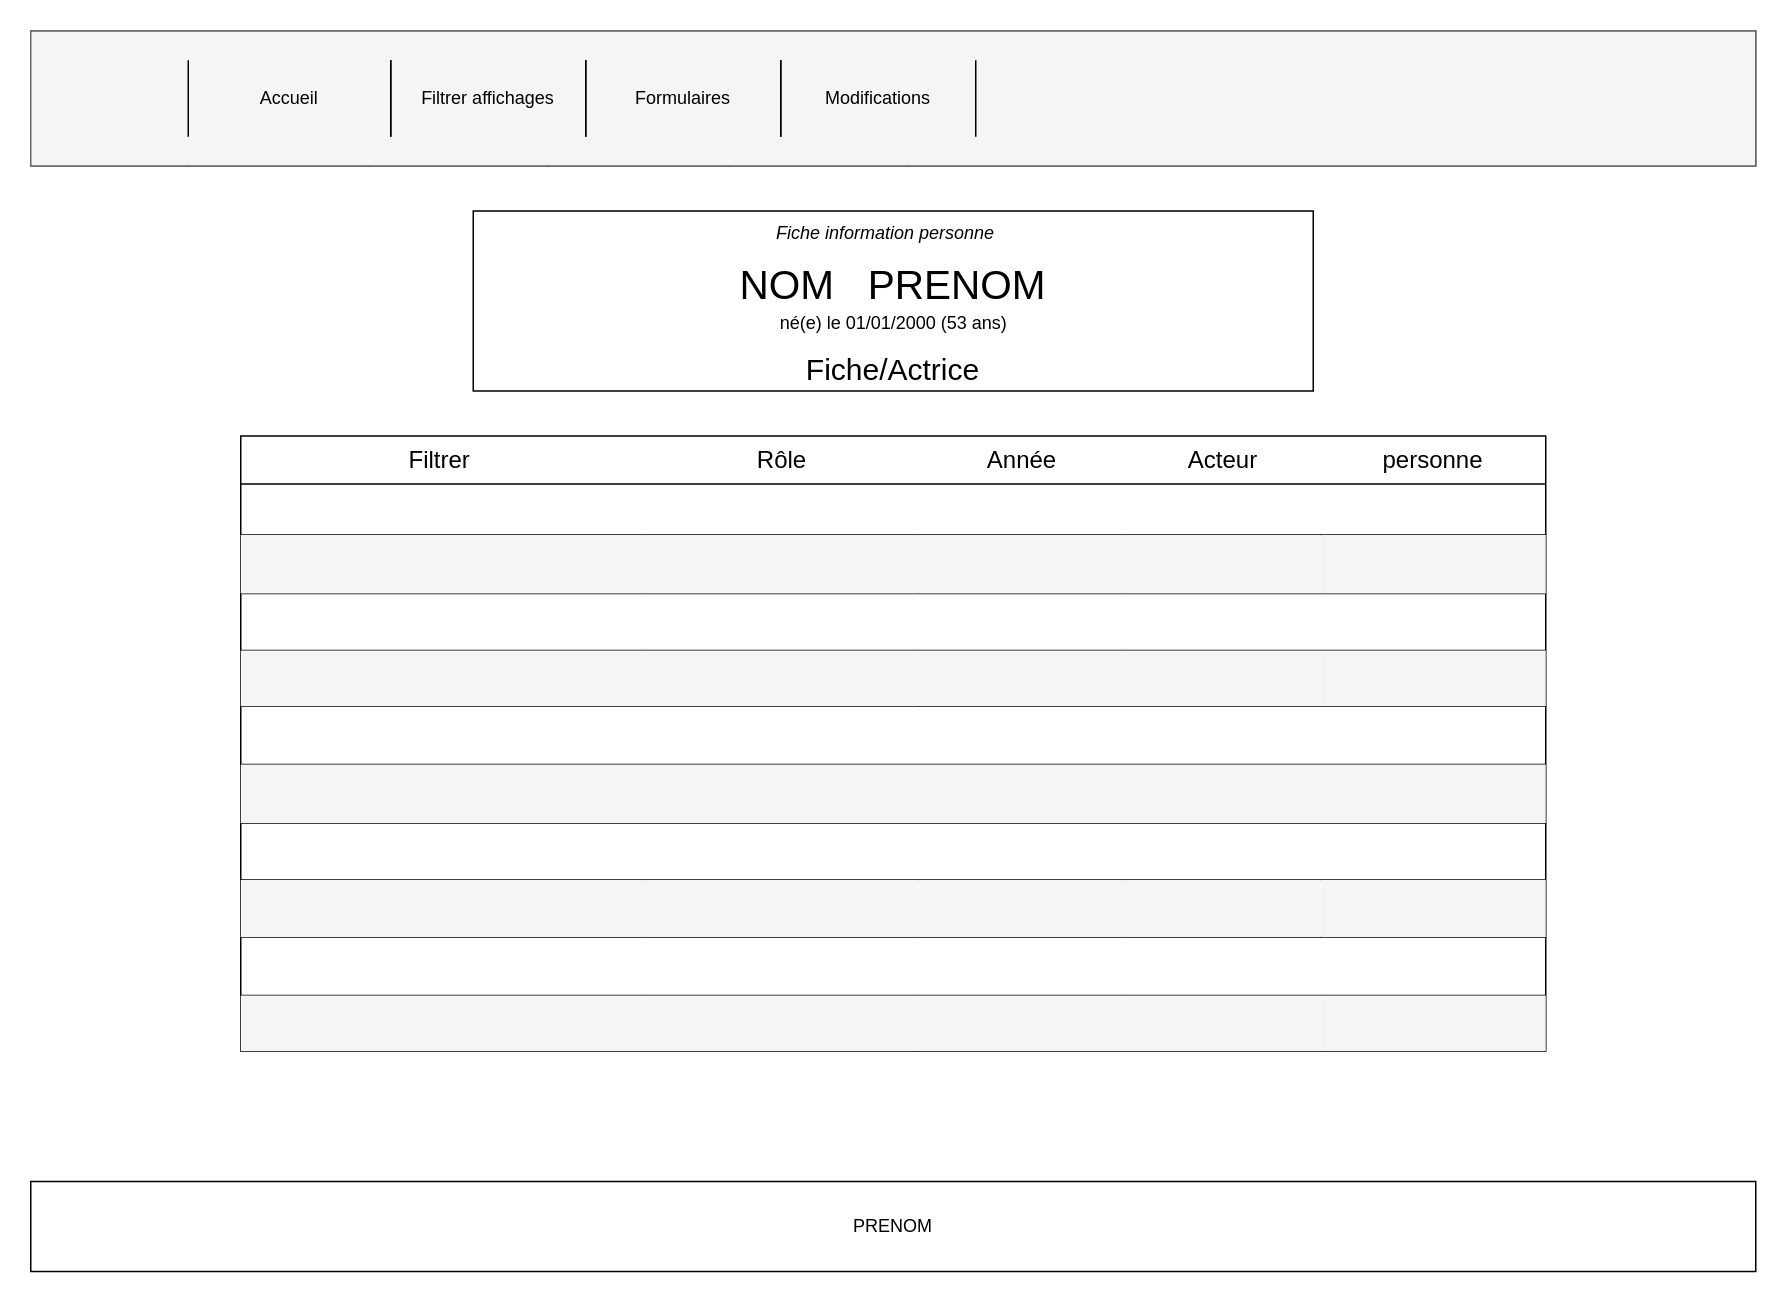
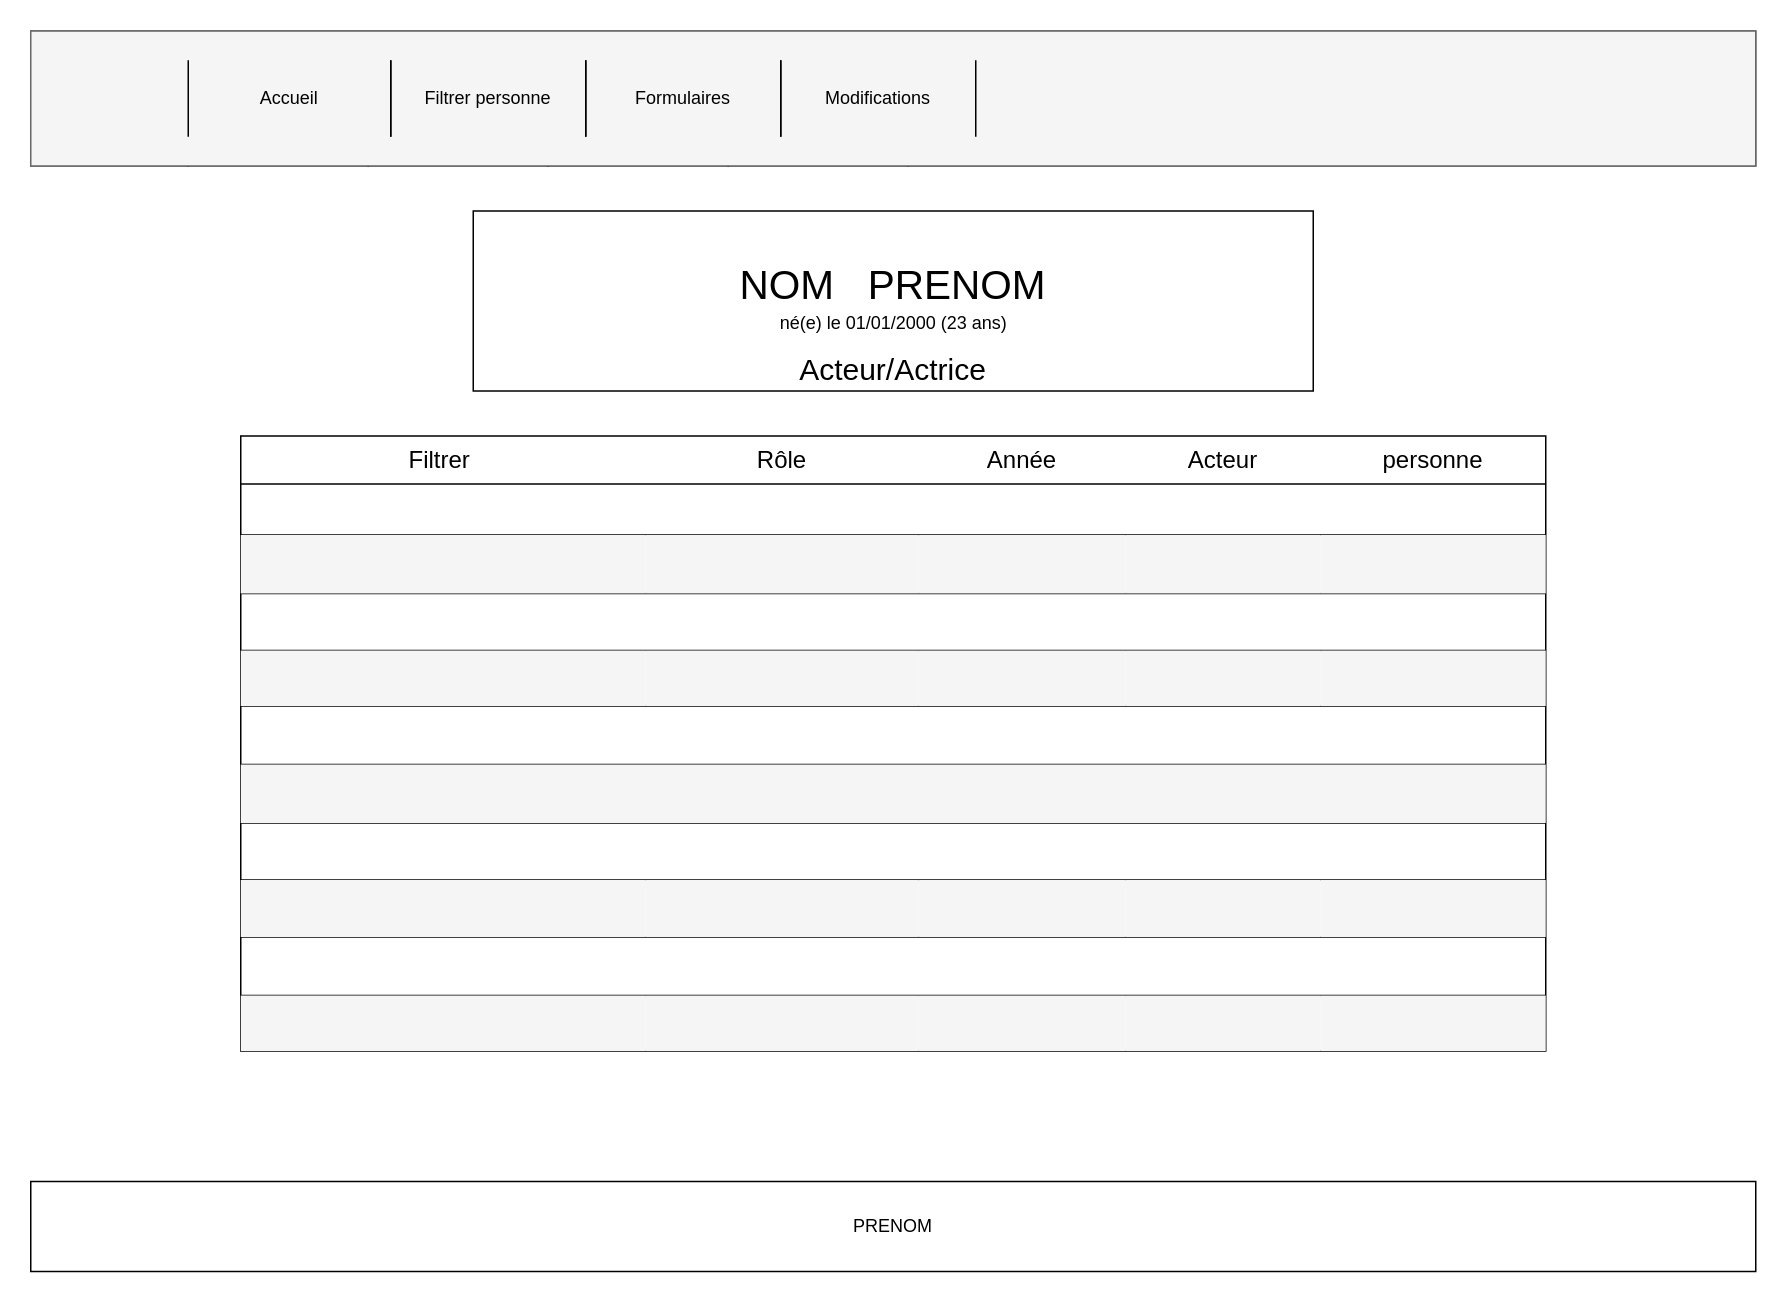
- <mxCell id="81" value="Filtrer affichages" style="shape=partialRectangle;whiteSpace=wrap;html=1;bottom=0;top=0;fillColor=none;" vertex="1" parent="1"><mxGeometry x="260" y="40" width="130" height="50" as="geometry" /></mxCell>
+ <mxCell id="81" value="Filtrer personne" style="shape=partialRectangle;whiteSpace=wrap;html=1;bottom=0;top=0;fillColor=none;" vertex="1" parent="1"><mxGeometry x="260" y="40" width="130" height="50" as="geometry" /></mxCell>
- <mxCell id="9" value="&lt;i&gt;Fiche information personne&lt;/i&gt;" style="text;html=1;strokeColor=none;fillColor=none;align=center;verticalAlign=middle;whiteSpace=wrap;rounded=0;" parent="1" vertex="1"><mxGeometry x="460" y="140" width="260" height="30" as="geometry" /></mxCell>
- <mxCell id="10" value="né(e) le 01/01/2000 (53 ans)" style="text;html=1;strokeColor=none;fillColor=none;align=center;verticalAlign=middle;whiteSpace=wrap;rounded=0;" parent="1" vertex="1"><mxGeometry x="502.5" y="200" width="185" height="30" as="geometry" /></mxCell>
+ <mxCell id="10" value="né(e) le 01/01/2000 (23 ans)" style="text;html=1;strokeColor=none;fillColor=none;align=center;verticalAlign=middle;whiteSpace=wrap;rounded=0;" parent="1" vertex="1"><mxGeometry x="502.5" y="200" width="185" height="30" as="geometry" /></mxCell>
- <mxCell id="11" value="&lt;font style=&quot;font-size: 20px;&quot;&gt;Fiche/Actrice&lt;/font&gt;" style="text;html=1;strokeColor=none;fillColor=none;align=center;verticalAlign=middle;whiteSpace=wrap;rounded=0;" parent="1" vertex="1"><mxGeometry x="485" y="230" width="220" height="30" as="geometry" /></mxCell>
+ <mxCell id="11" value="&lt;font style=&quot;font-size: 20px;&quot;&gt;Acteur/Actrice&lt;/font&gt;" style="text;html=1;strokeColor=none;fillColor=none;align=center;verticalAlign=middle;whiteSpace=wrap;rounded=0;" parent="1" vertex="1"><mxGeometry x="485" y="230" width="220" height="30" as="geometry" /></mxCell>
